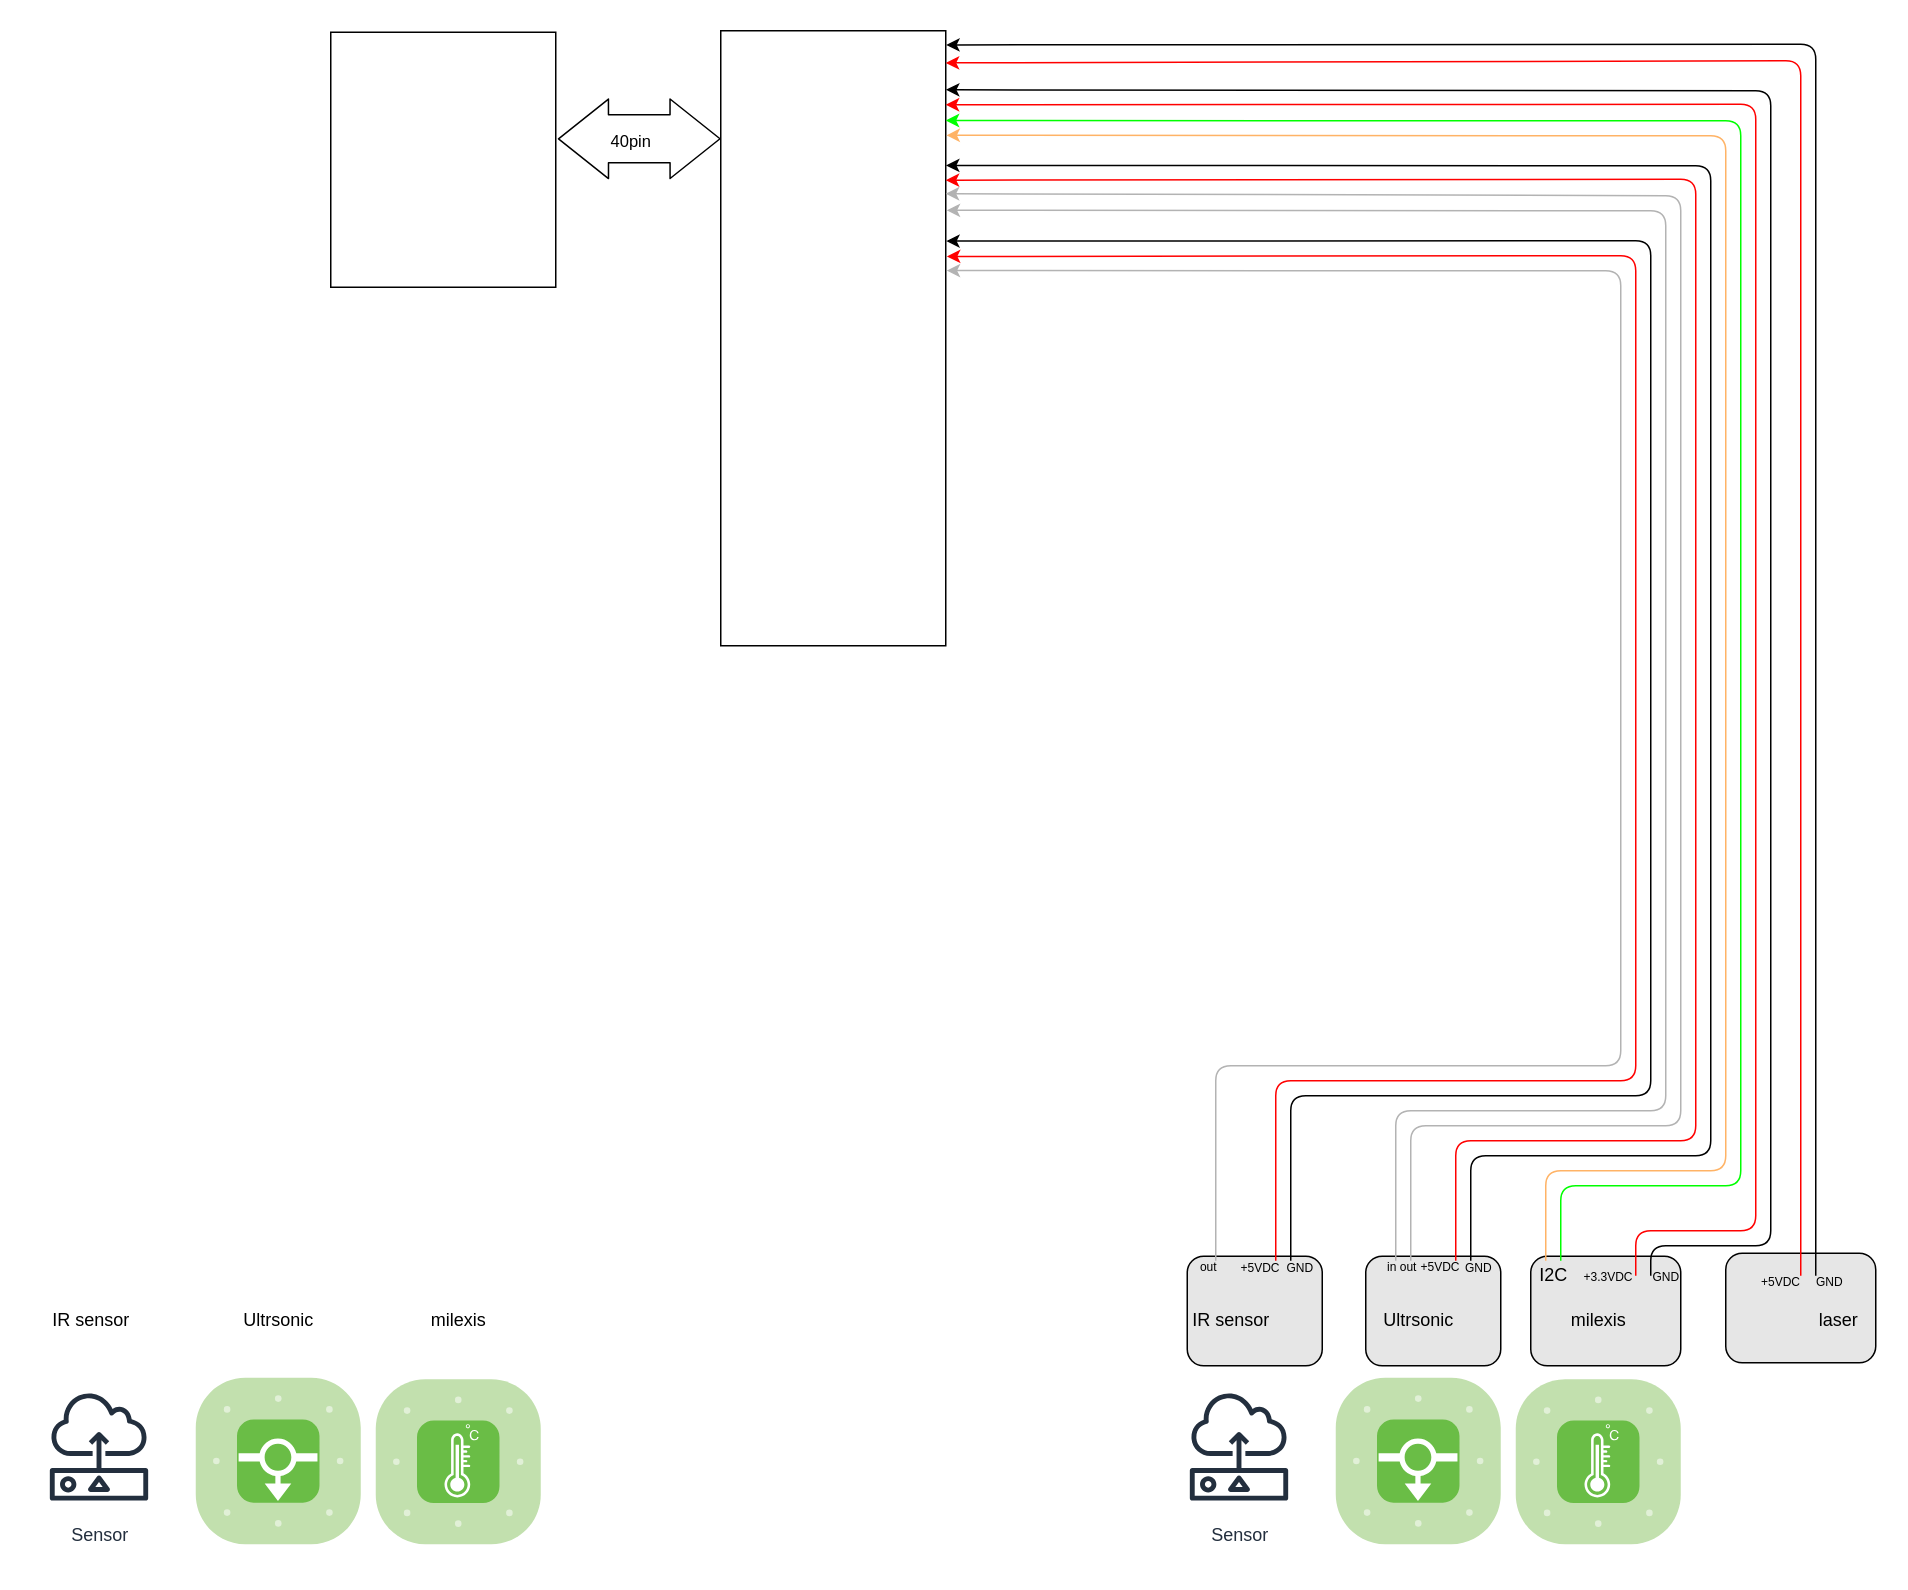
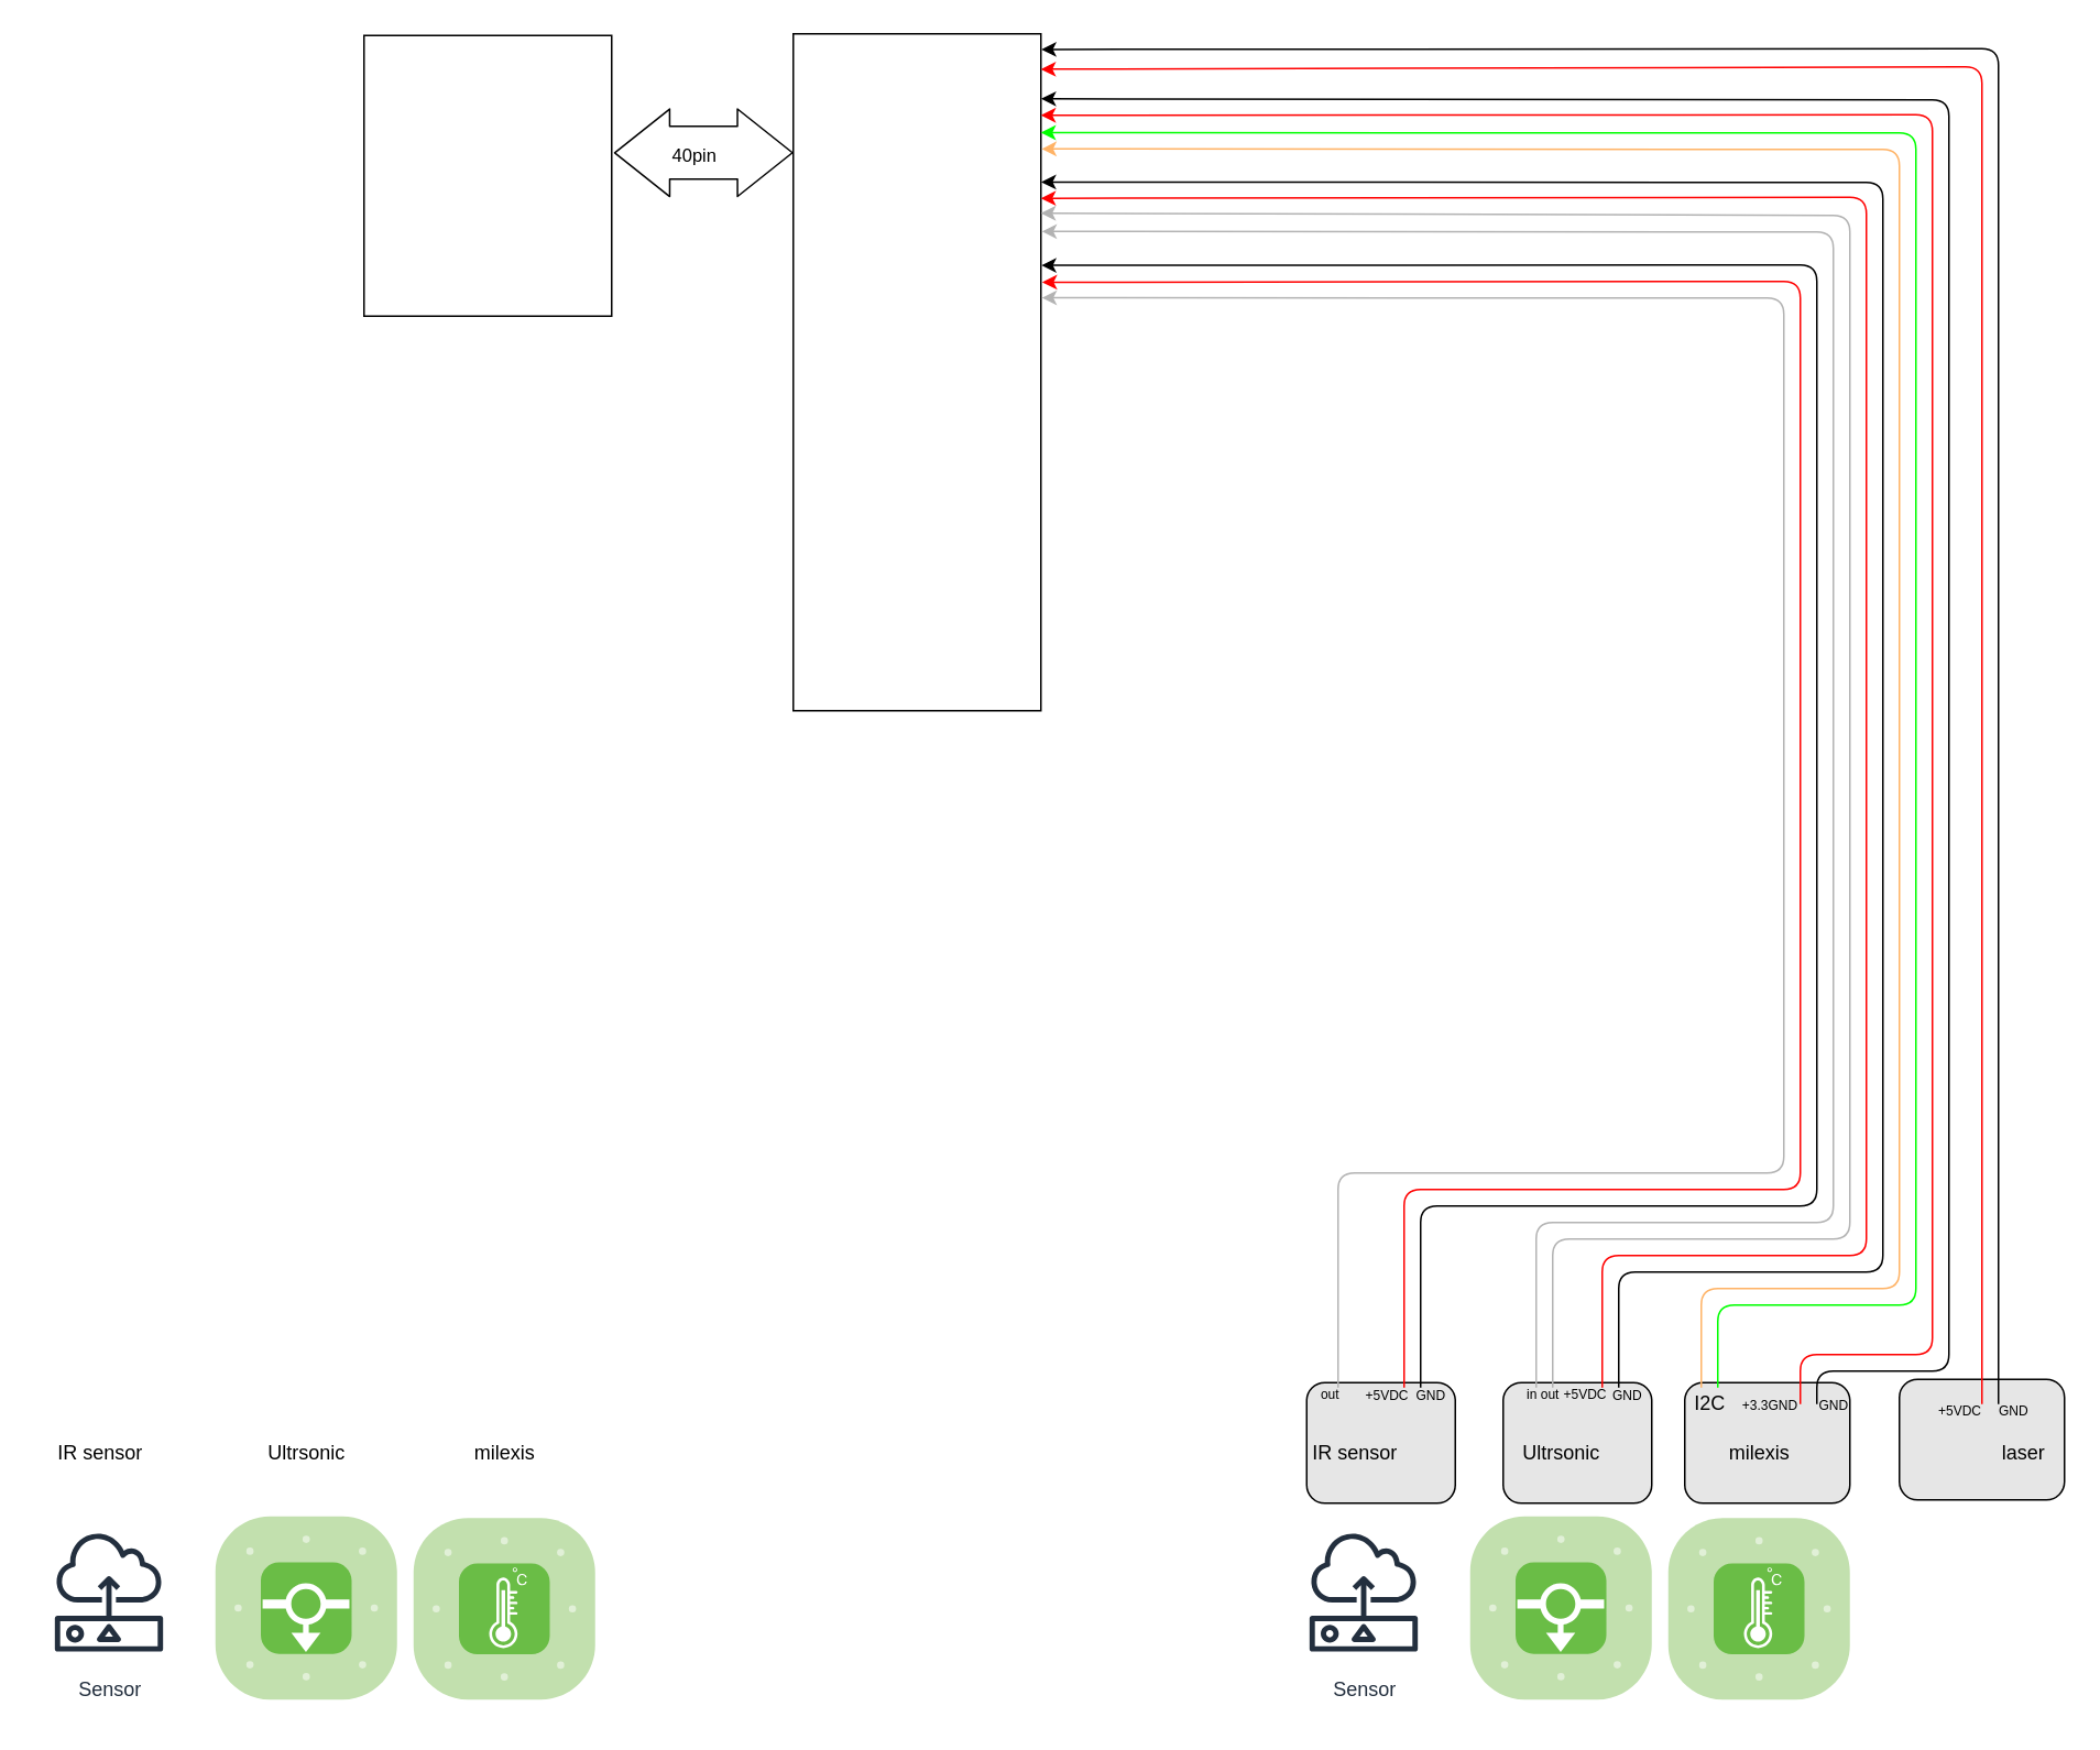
- <mxCell id="32" value="&lt;div style=&quot;font-size: 8px&quot;&gt;&lt;font style=&quot;font-size: 8px&quot;&gt;+3.3VDC&lt;/font&gt;&lt;/div&gt;" style="text;html=1;strokeColor=none;fillColor=none;align=center;verticalAlign=middle;whiteSpace=wrap;rounded=0;" vertex="1" parent="1"><mxGeometry x="1052" y="841" width="40" height="20" as="geometry" /></mxCell>
+ <mxCell id="32" value="&lt;div style=&quot;font-size: 8px&quot;&gt;&lt;font style=&quot;font-size: 8px&quot;&gt;+3.3GND&lt;/font&gt;&lt;/div&gt;" style="text;html=1;strokeColor=none;fillColor=none;align=center;verticalAlign=middle;whiteSpace=wrap;rounded=0;" vertex="1" parent="1"><mxGeometry x="1052" y="841" width="40" height="20" as="geometry" /></mxCell>
